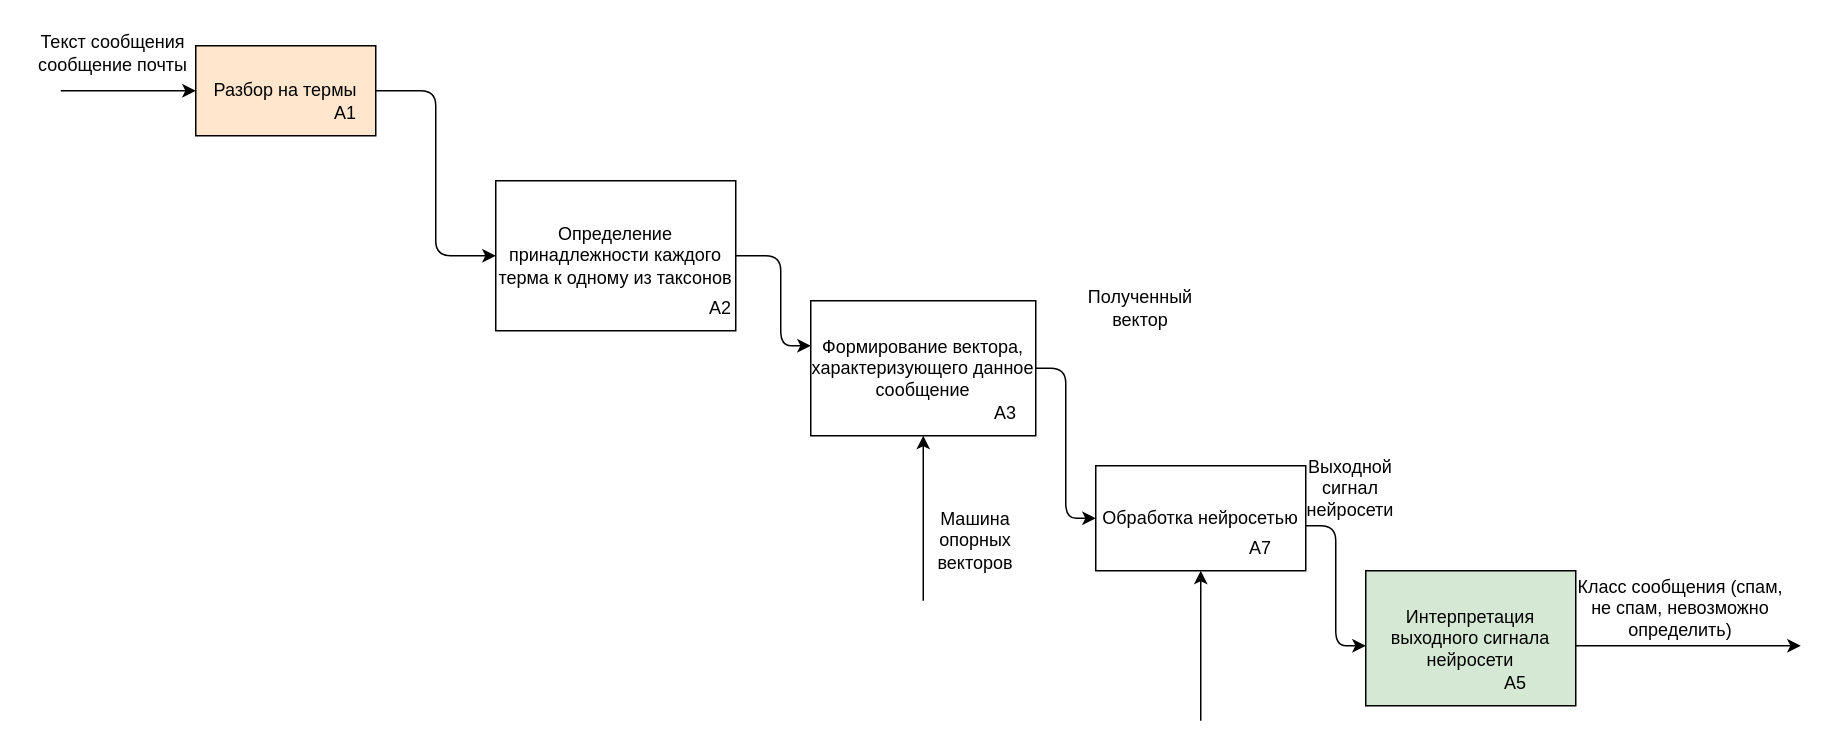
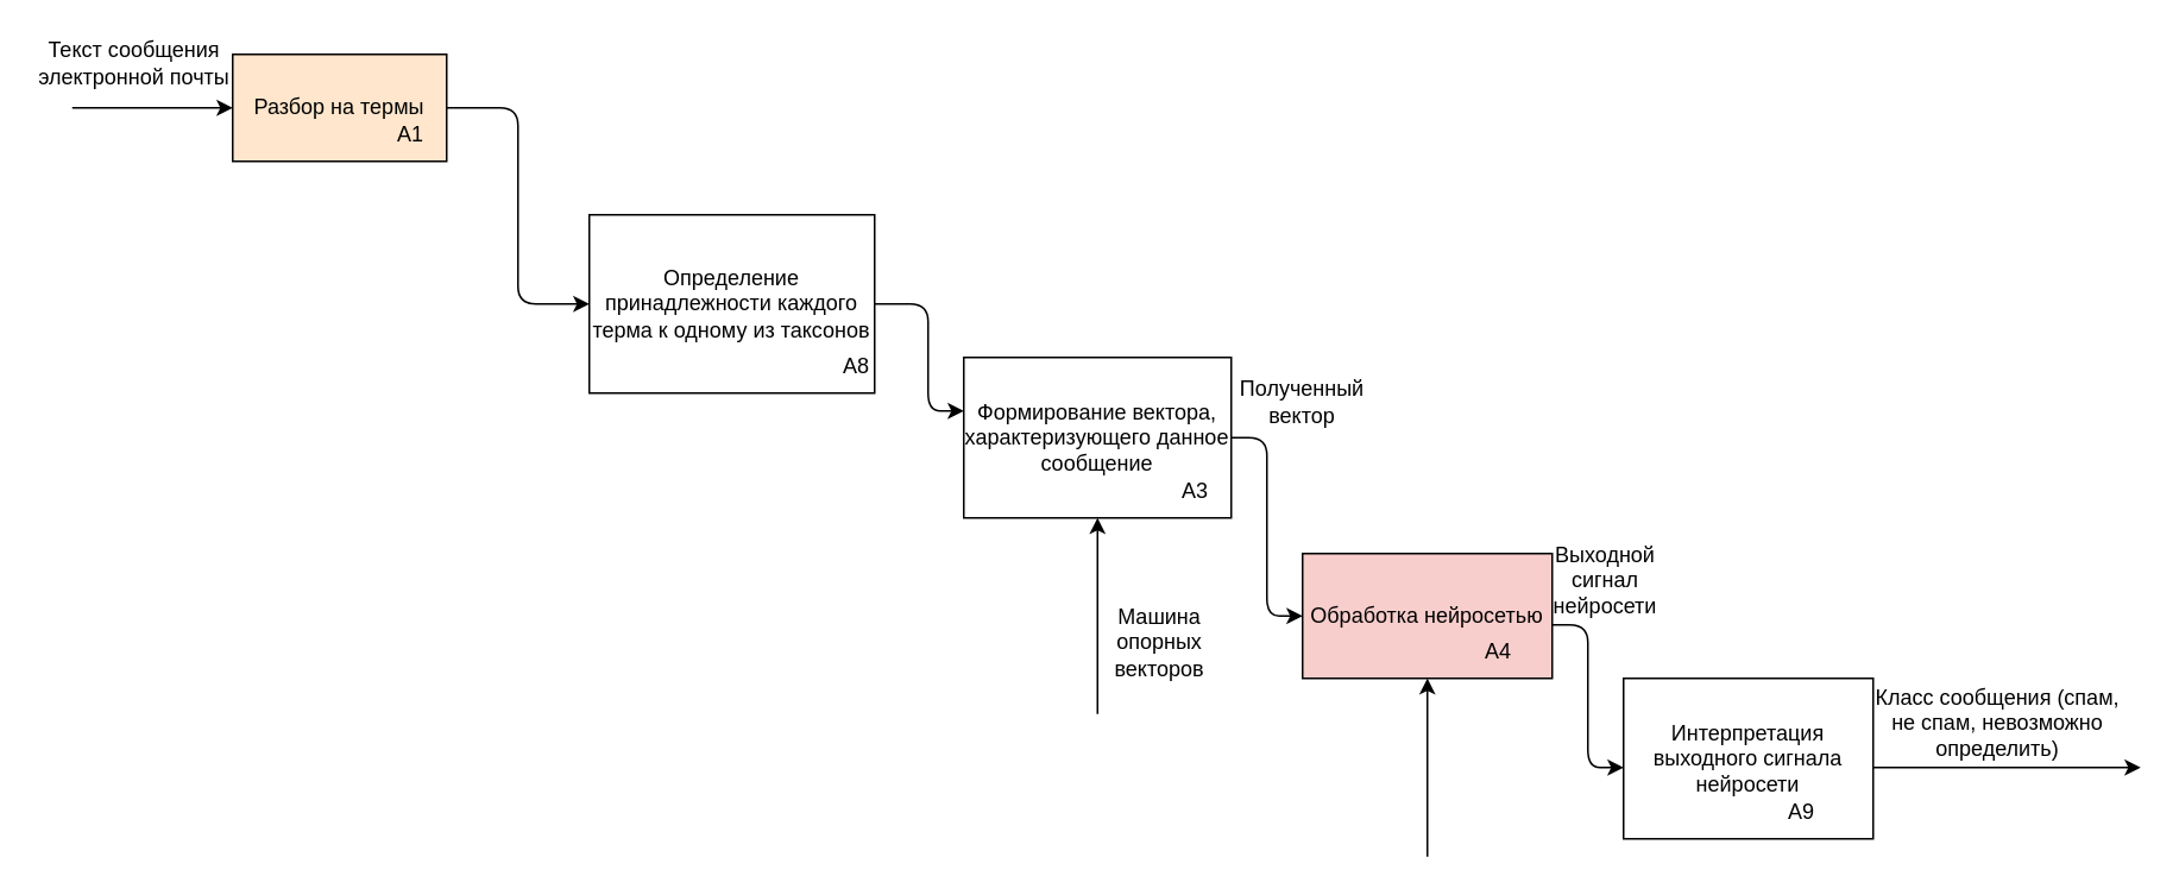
- <mxCell id="6" value="Текст сообщения сообщение почты&lt;br&gt;" style="text;html=1;strokeColor=none;fillColor=none;align=center;verticalAlign=middle;whiteSpace=wrap;rounded=0;" vertex="1" parent="1"><mxGeometry x="20" y="20" width="110" height="30" as="geometry" /></mxCell>
+ <mxCell id="6" value="Текст сообщения электронной почты&lt;br&gt;" style="text;html=1;strokeColor=none;fillColor=none;align=center;verticalAlign=middle;whiteSpace=wrap;rounded=0;" vertex="1" parent="1"><mxGeometry x="20" y="20" width="110" height="30" as="geometry" /></mxCell>
- <mxCell id="19" value="А2" style="text;html=1;strokeColor=none;fillColor=none;align=center;verticalAlign=middle;whiteSpace=wrap;rounded=0;" vertex="1" parent="1"><mxGeometry x="450" y="190" width="60" height="30" as="geometry" /></mxCell>
+ <mxCell id="19" value="А8" style="text;html=1;strokeColor=none;fillColor=none;align=center;verticalAlign=middle;whiteSpace=wrap;rounded=0;" vertex="1" parent="1"><mxGeometry x="450" y="190" width="60" height="30" as="geometry" /></mxCell>
- <mxCell id="15" value="Полученный вектор" style="text;html=1;strokeColor=none;fillColor=none;align=center;verticalAlign=middle;whiteSpace=wrap;rounded=0;" vertex="1" parent="1"><mxGeometry x="730" y="190" width="60" height="30" as="geometry" /></mxCell>
+ <mxCell id="15" value="Полученный вектор" style="text;html=1;strokeColor=none;fillColor=none;align=center;verticalAlign=middle;whiteSpace=wrap;rounded=0;" vertex="1" parent="1"><mxGeometry x="700" y="210" width="60" height="30" as="geometry" /></mxCell>
- <mxCell id="7" value="Обработка нейросетью" style="rounded=0;whiteSpace=wrap;html=1;" vertex="1" parent="1"><mxGeometry x="730" y="310" width="140" height="70" as="geometry" /></mxCell>
+ <mxCell id="7" value="Обработка нейросетью" style="rounded=0;whiteSpace=wrap;html=1;fillColor=#f8cecc;" vertex="1" parent="1"><mxGeometry x="730" y="310" width="140" height="70" as="geometry" /></mxCell>
- <mxCell id="21" value="А7" style="text;html=1;strokeColor=none;fillColor=none;align=center;verticalAlign=middle;whiteSpace=wrap;rounded=0;" vertex="1" parent="1"><mxGeometry x="810" y="350" width="60" height="30" as="geometry" /></mxCell>
+ <mxCell id="21" value="А4" style="text;html=1;strokeColor=none;fillColor=none;align=center;verticalAlign=middle;whiteSpace=wrap;rounded=0;" vertex="1" parent="1"><mxGeometry x="810" y="350" width="60" height="30" as="geometry" /></mxCell>
- <mxCell id="8" value="Интерпретация выходного сигнала нейросети" style="rounded=0;whiteSpace=wrap;html=1;fillColor=#d5e8d4;" vertex="1" parent="1"><mxGeometry x="910" y="380" width="140" height="90" as="geometry" /></mxCell>
+ <mxCell id="8" value="Интерпретация выходного сигнала нейросети" style="rounded=0;whiteSpace=wrap;html=1;" vertex="1" parent="1"><mxGeometry x="910" y="380" width="140" height="90" as="geometry" /></mxCell>
- <mxCell id="22" value="А5" style="text;html=1;strokeColor=none;fillColor=none;align=center;verticalAlign=middle;whiteSpace=wrap;rounded=0;" vertex="1" parent="1"><mxGeometry x="980" y="440" width="60" height="30" as="geometry" /></mxCell>
+ <mxCell id="22" value="А9" style="text;html=1;strokeColor=none;fillColor=none;align=center;verticalAlign=middle;whiteSpace=wrap;rounded=0;" vertex="1" parent="1"><mxGeometry x="980" y="440" width="60" height="30" as="geometry" /></mxCell>
